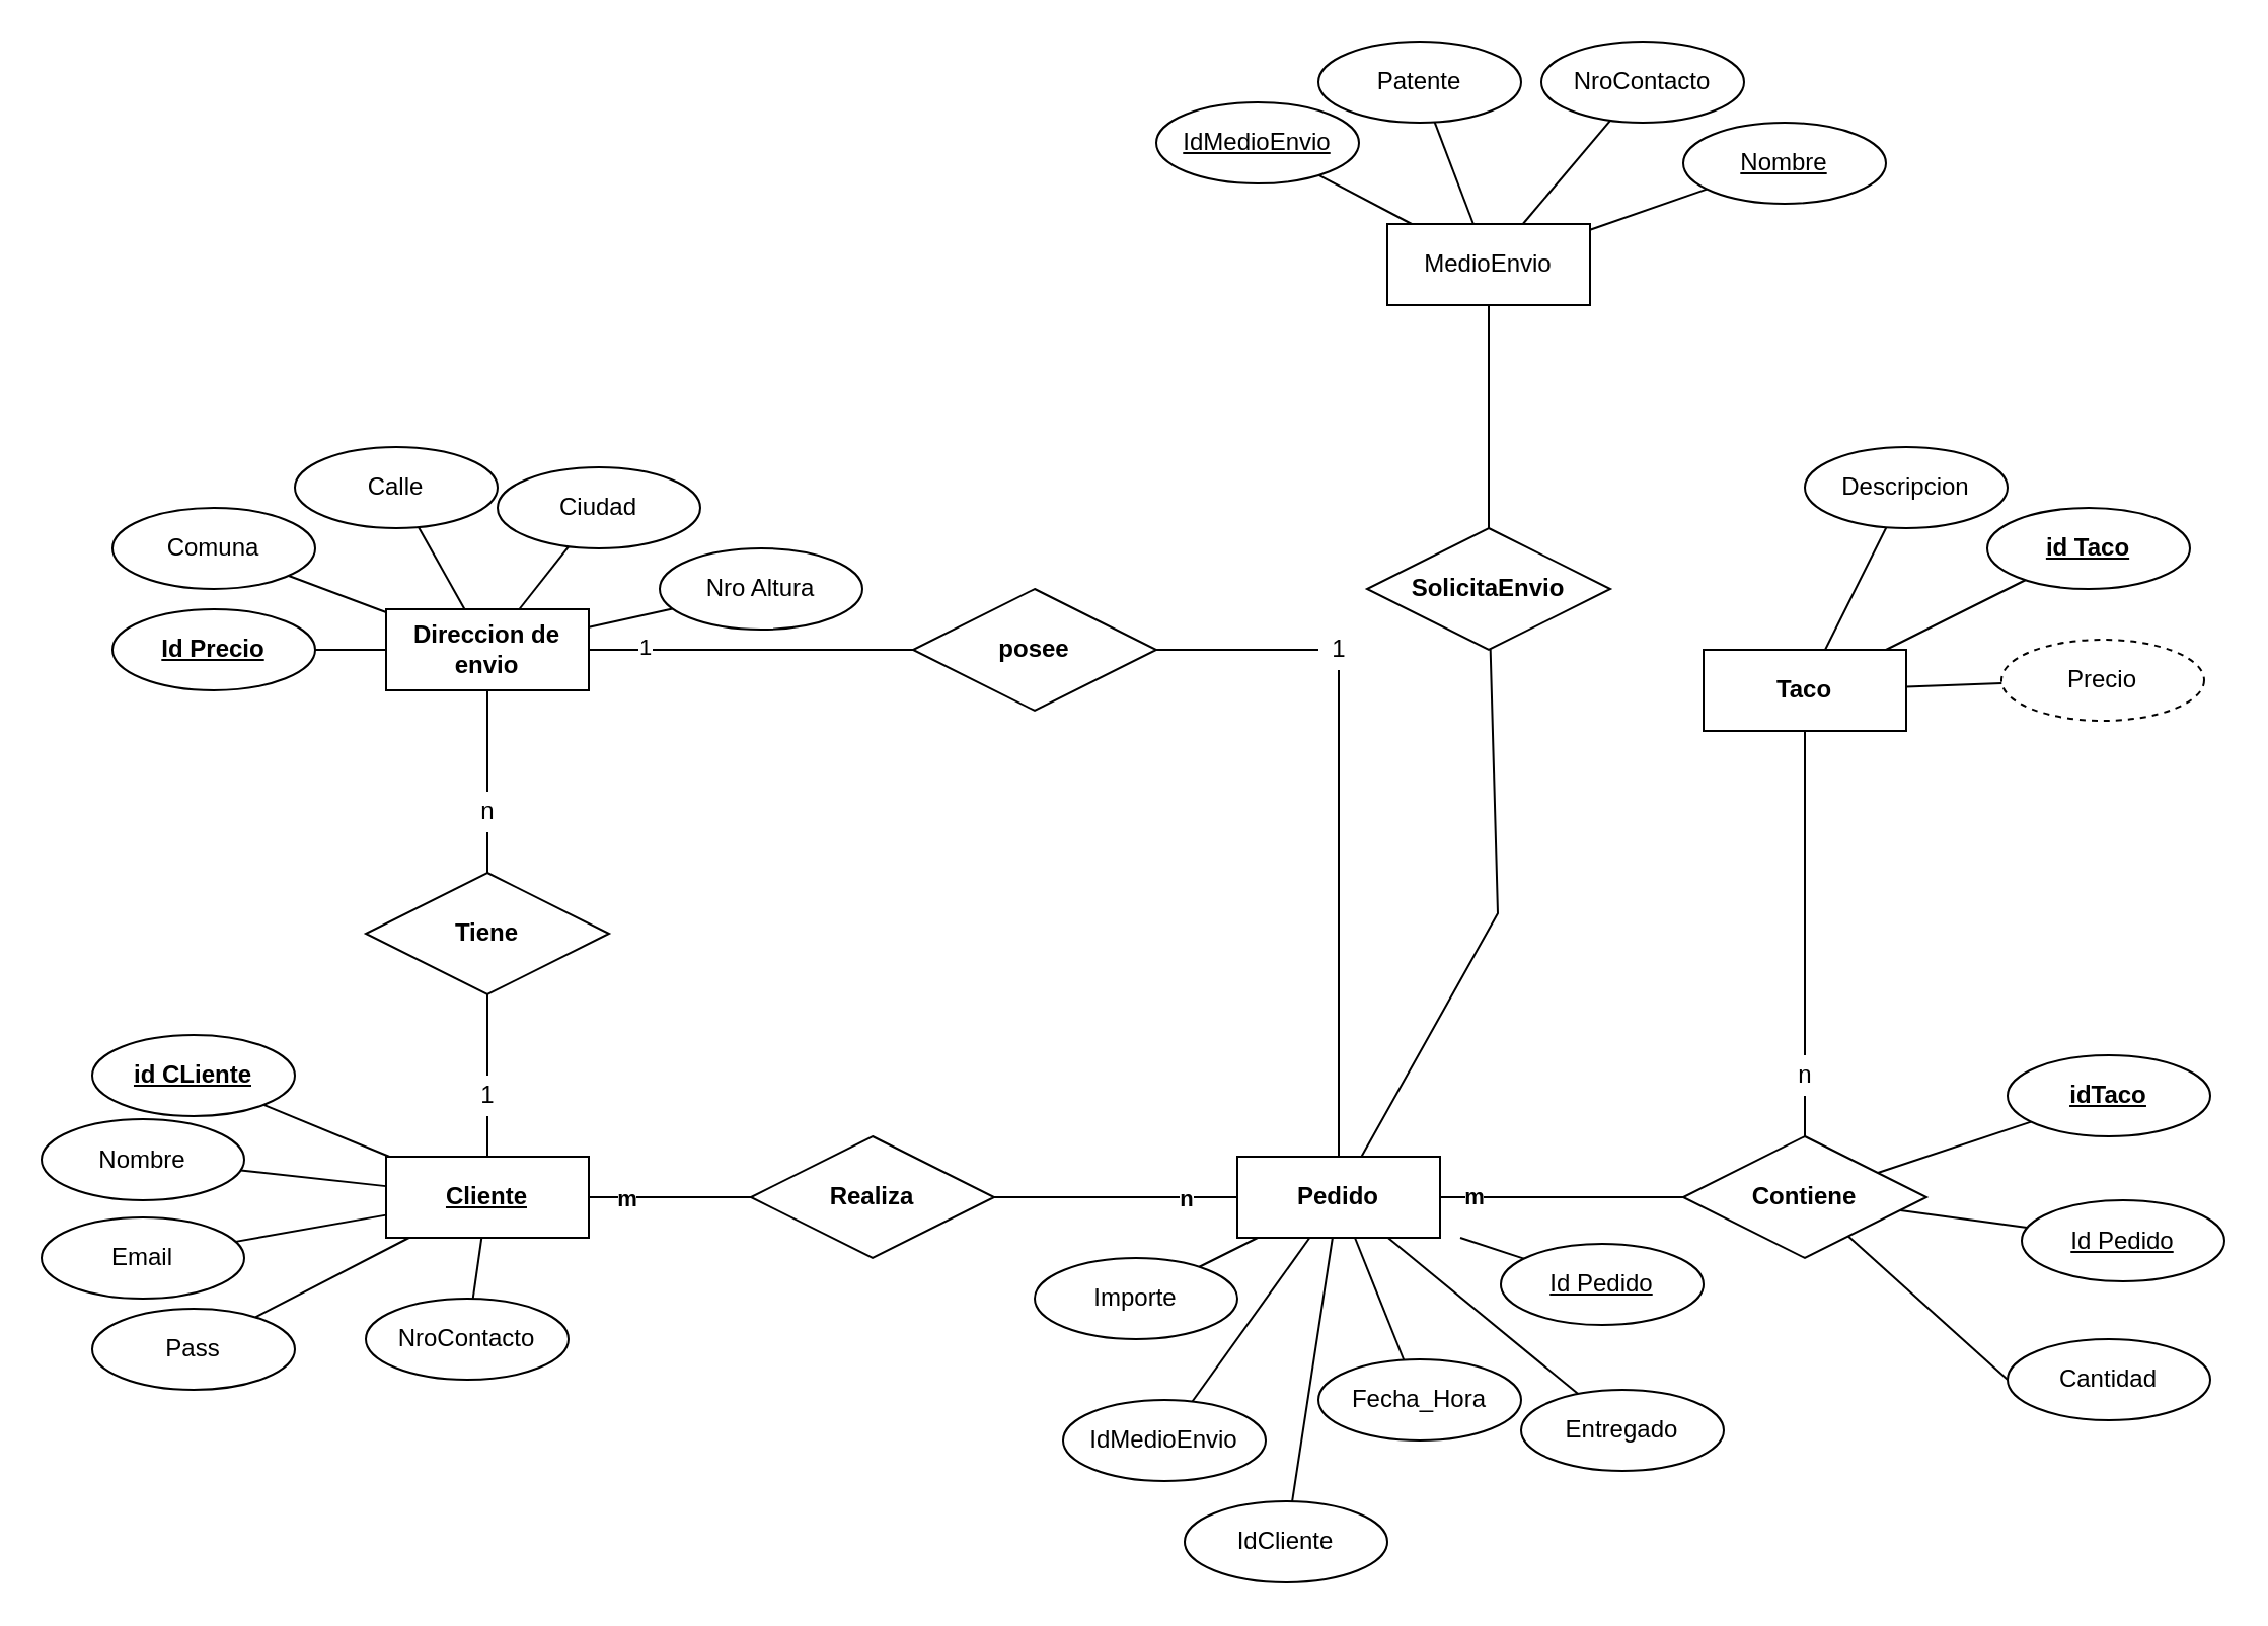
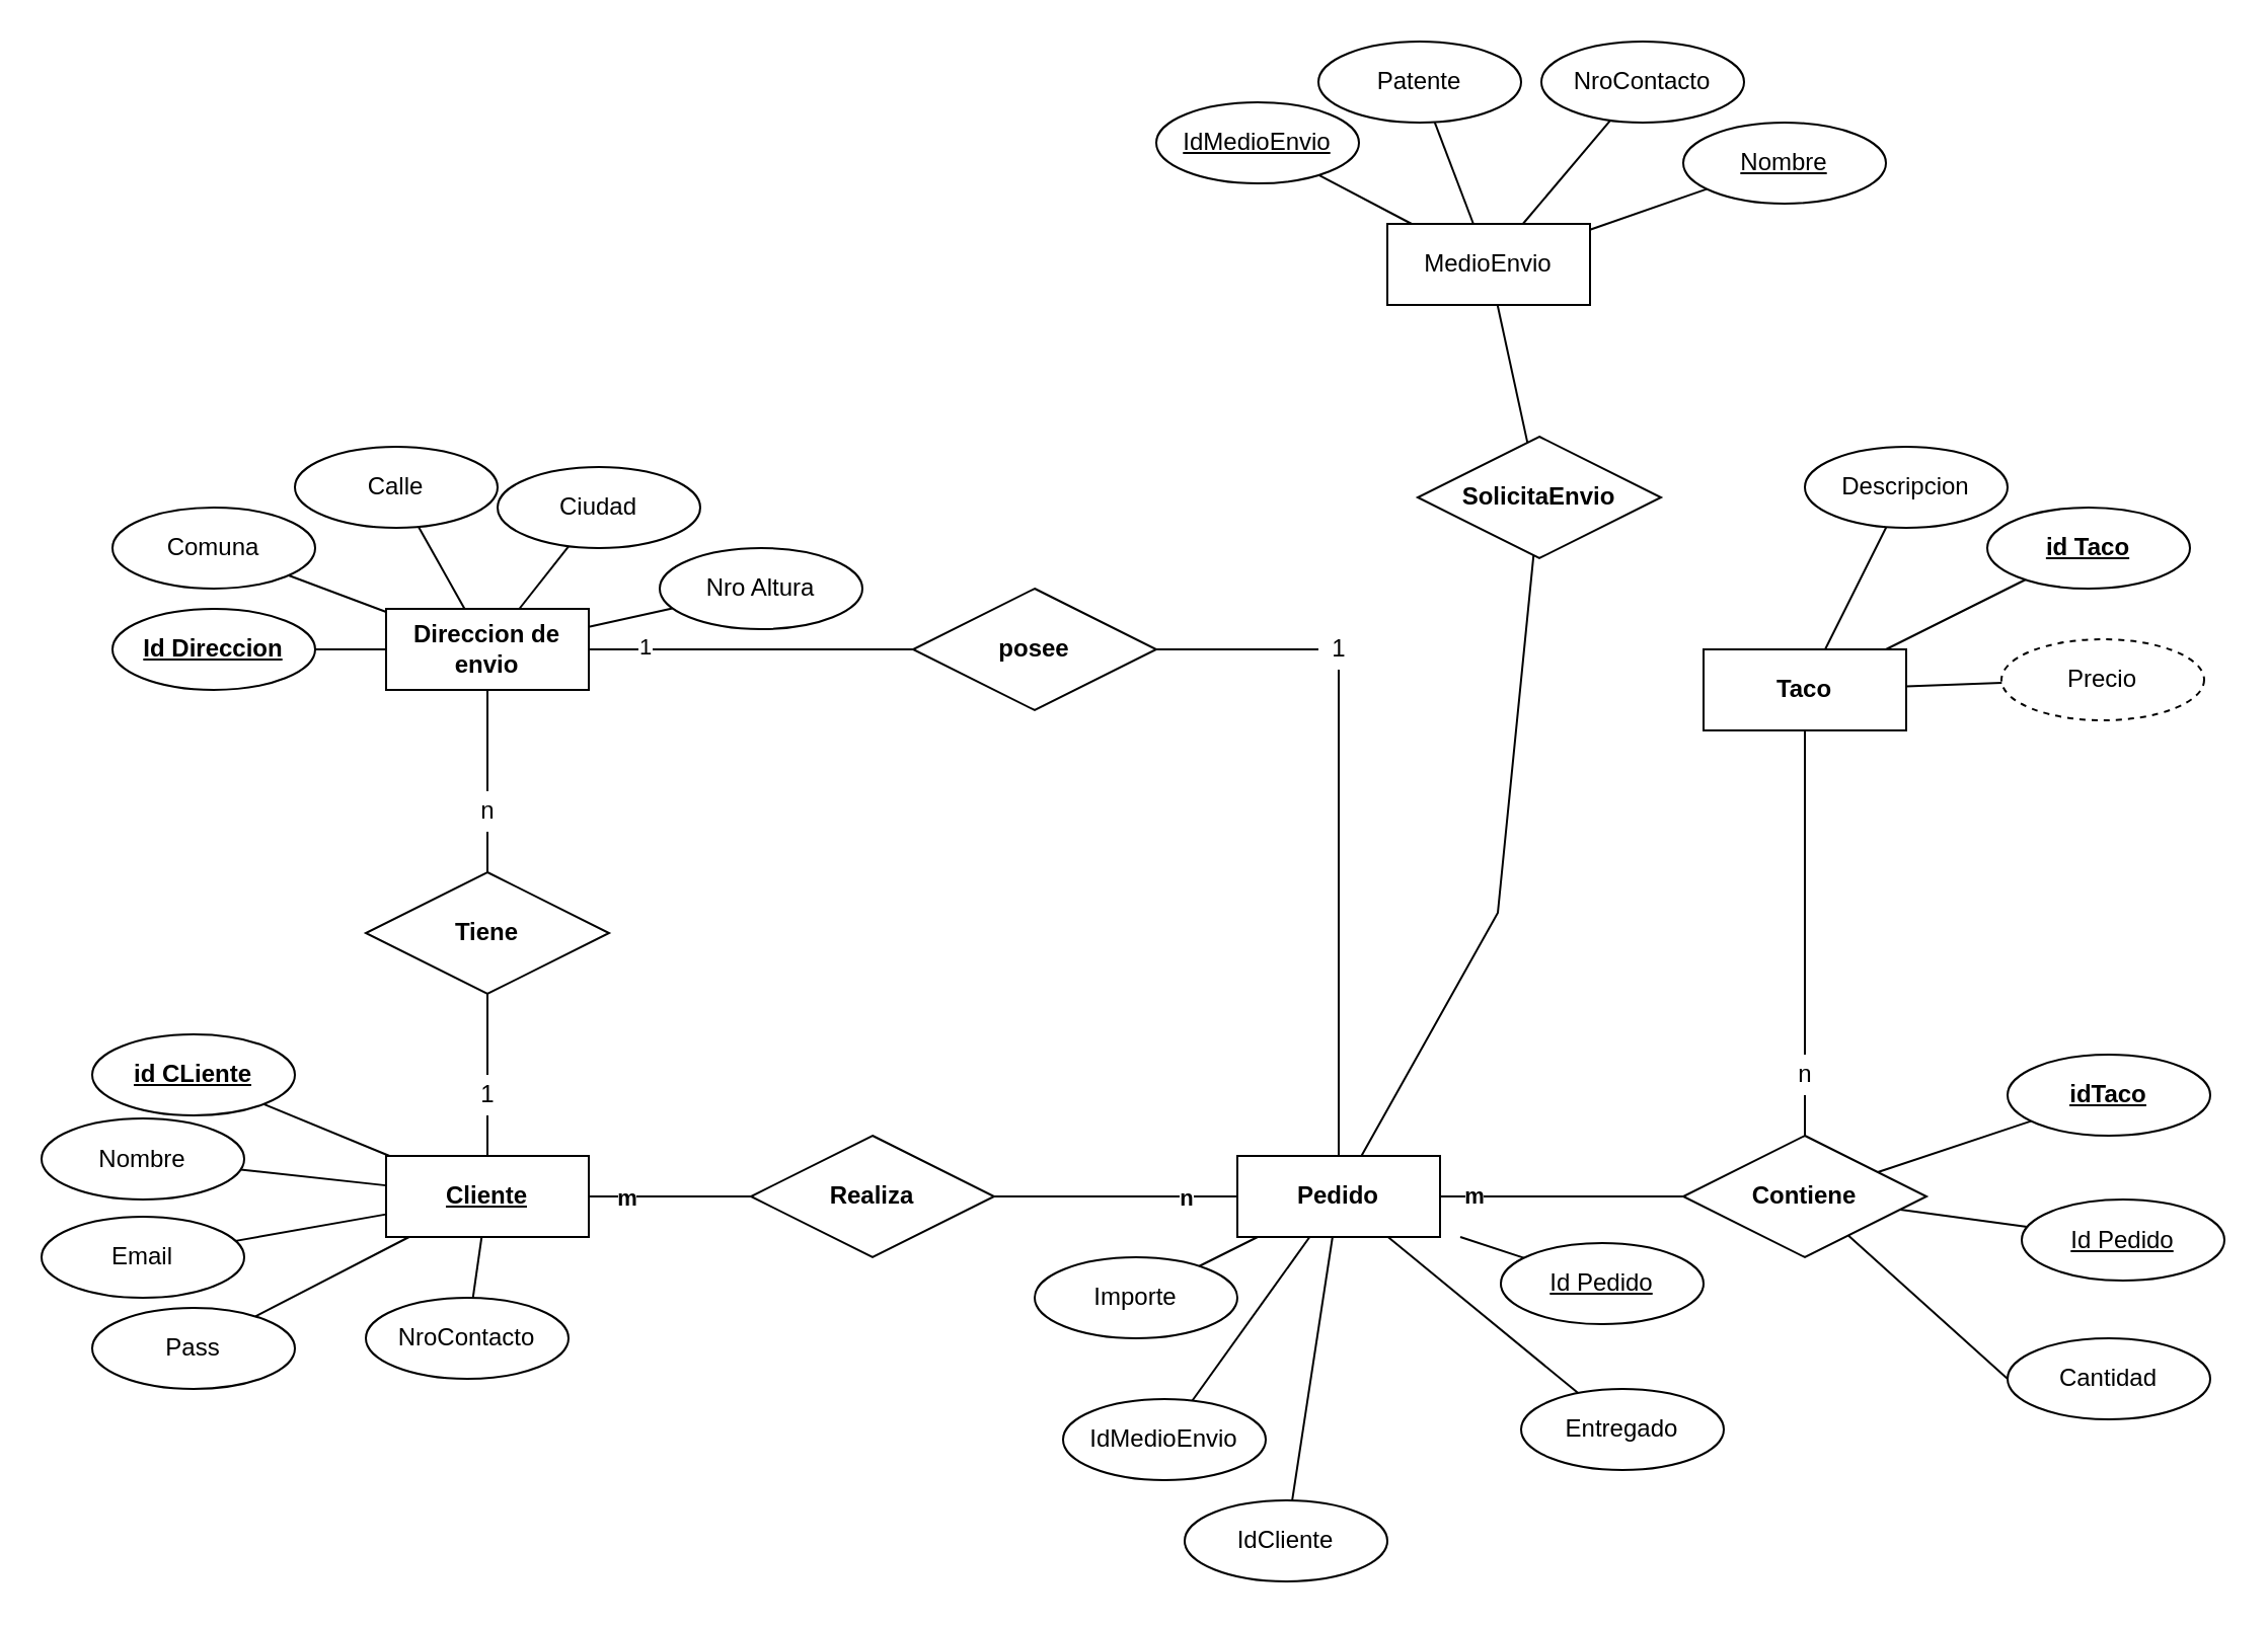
- <mxCell id="86" value="&lt;b&gt;SolicitaEnvio&lt;/b&gt;" style="shape=rhombus;perimeter=rhombusPerimeter;whiteSpace=wrap;html=1;align=center;" parent="1" vertex="1"><mxGeometry x="674" y="260" width="120" height="60" as="geometry" /></mxCell>
+ <mxCell id="86" value="&lt;b&gt;SolicitaEnvio&lt;/b&gt;" style="shape=rhombus;perimeter=rhombusPerimeter;whiteSpace=wrap;html=1;align=center;" parent="1" vertex="1"><mxGeometry x="699" y="215" width="120" height="60" as="geometry" /></mxCell>
- <mxCell id="19" value="Id Precio" style="ellipse;whiteSpace=wrap;html=1;align=center;fontStyle=5;" parent="1" vertex="1"><mxGeometry x="55" y="300" width="100" height="40" as="geometry" /></mxCell>
+ <mxCell id="19" value="Id Direccion" style="ellipse;whiteSpace=wrap;html=1;align=center;fontStyle=5;" parent="1" vertex="1"><mxGeometry x="55" y="300" width="100" height="40" as="geometry" /></mxCell>
- <mxCell id="41" style="edgeStyle=none;rounded=0;orthogonalLoop=1;jettySize=auto;html=1;endArrow=none;endFill=0;" parent="1" source="42" target="7" edge="1"><mxGeometry relative="1" as="geometry"><mxPoint x="900" y="720" as="sourcePoint" /></mxGeometry></mxCell>
- <mxCell id="42" value="Fecha_Hora" style="ellipse;whiteSpace=wrap;html=1;align=center;" parent="1" vertex="1"><mxGeometry x="650" y="670" width="100" height="40" as="geometry" /></mxCell>
